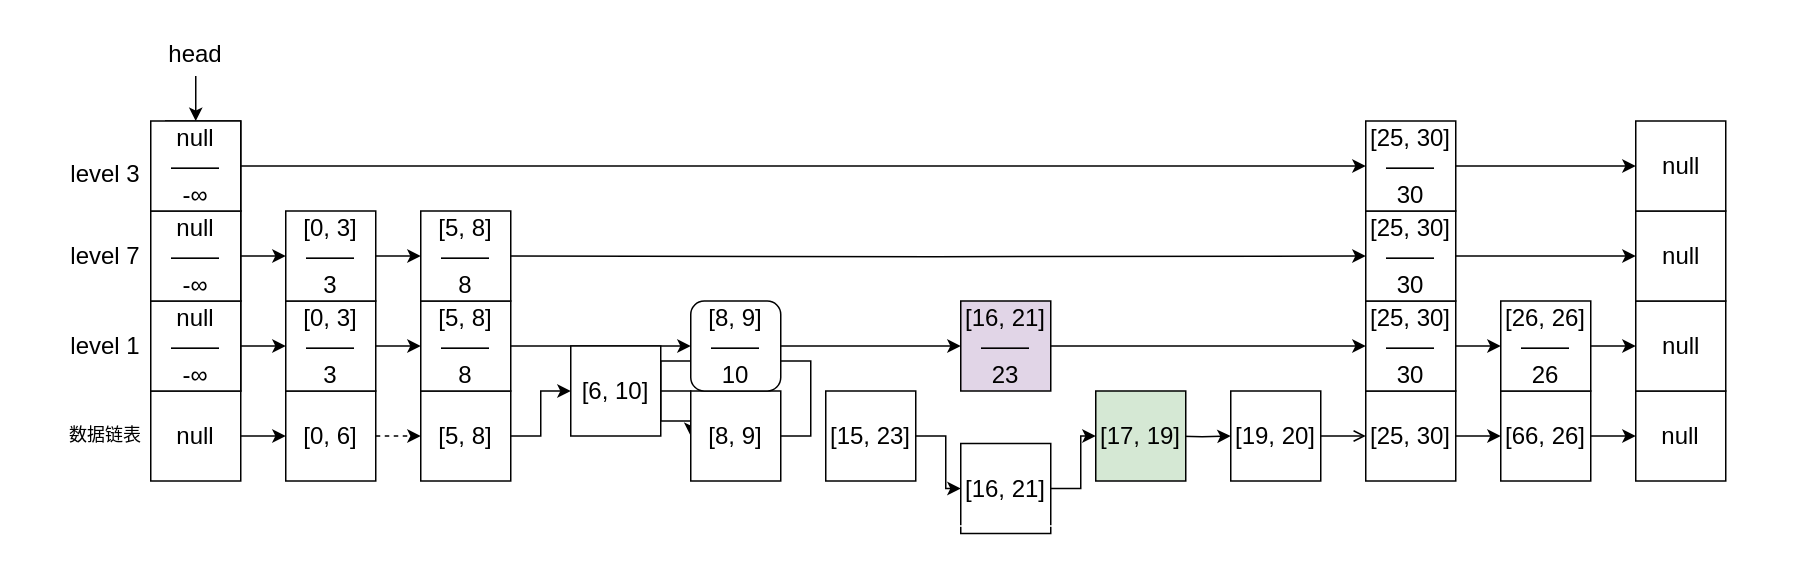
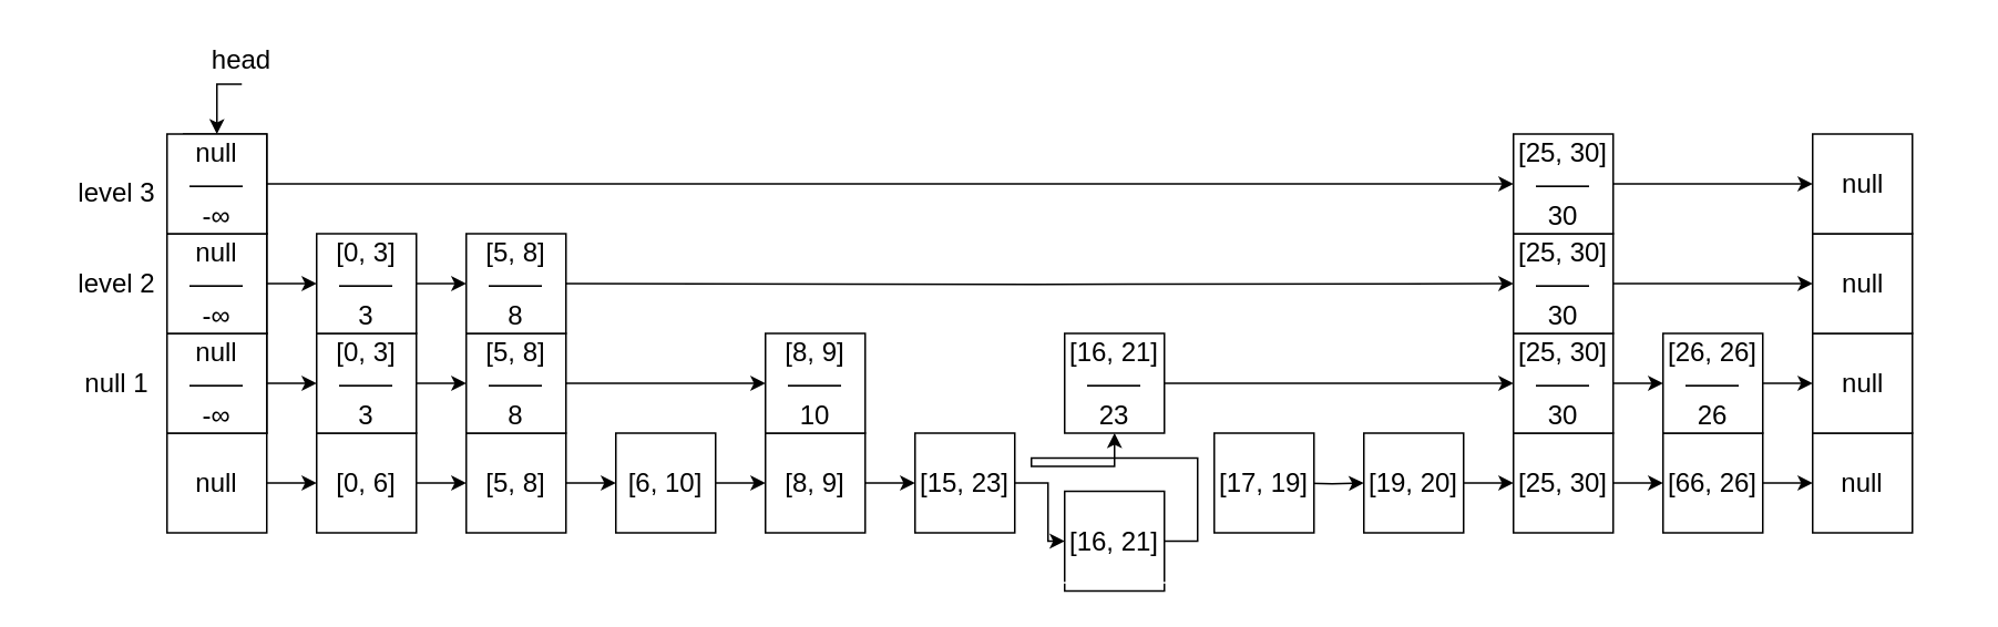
- <mxCell id="33" value="&lt;font style=&quot;font-size: 16px;&quot;&gt;head&lt;/font&gt;" style="text;html=1;strokeColor=none;fillColor=none;align=center;verticalAlign=middle;whiteSpace=wrap;rounded=0;" parent="1" vertex="1"><mxGeometry x="100" y="20" width="60" height="30" as="geometry" /></mxCell>
+ <mxCell id="33" value="&lt;font style=&quot;font-size: 16px;&quot;&gt;head&lt;/font&gt;" style="text;html=1;strokeColor=none;fillColor=none;align=center;verticalAlign=middle;whiteSpace=wrap;rounded=0;" parent="1" vertex="1"><mxGeometry x="115" y="20" width="60" height="30" as="geometry" /></mxCell>
- <mxCell id="29" value="level 7" style="text;html=1;strokeColor=none;fillColor=none;align=center;verticalAlign=middle;whiteSpace=wrap;rounded=0;fontSize=16;" parent="1" vertex="1"><mxGeometry x="40" y="155" width="60" height="30" as="geometry" /></mxCell>
+ <mxCell id="29" value="level 2" style="text;html=1;strokeColor=none;fillColor=none;align=center;verticalAlign=middle;whiteSpace=wrap;rounded=0;fontSize=16;" parent="1" vertex="1"><mxGeometry x="40" y="155" width="60" height="30" as="geometry" /></mxCell>
- <mxCell id="28" value="level 1" style="text;html=1;strokeColor=none;fillColor=none;align=center;verticalAlign=middle;whiteSpace=wrap;rounded=0;fontSize=16;" parent="1" vertex="1"><mxGeometry x="40" y="215" width="60" height="30" as="geometry" /></mxCell>
+ <mxCell id="28" value="null 1" style="text;html=1;strokeColor=none;fillColor=none;align=center;verticalAlign=middle;whiteSpace=wrap;rounded=0;fontSize=16;" parent="1" vertex="1"><mxGeometry x="40" y="215" width="60" height="30" as="geometry" /></mxCell>
- <mxCell id="59" value="[8, 9]&lt;br&gt;——&lt;br&gt;10" style="whiteSpace=wrap;html=1;fontSize=16;rounded=1;" parent="1" vertex="1"><mxGeometry x="460" y="200" width="60" height="60" as="geometry" /></mxCell>
+ <mxCell id="59" value="[8, 9]&lt;br&gt;——&lt;br&gt;10" style="rounded=0;whiteSpace=wrap;html=1;fontSize=16;" parent="1" vertex="1"><mxGeometry x="460" y="200" width="60" height="60" as="geometry" /></mxCell>
- <mxCell id="2" style="edgeStyle=orthogonalEdgeStyle;rounded=0;orthogonalLoop=1;jettySize=auto;html=1;exitX=1;exitY=0.5;exitDx=0;exitDy=0;entryX=0;entryY=0.5;entryDx=0;entryDy=0;fontSize=16;" parent="1" source="59" edge="1" target="61"><mxGeometry relative="1" as="geometry"><mxPoint x="550" y="230" as="targetPoint" /></mxGeometry></mxCell>
- <mxCell id="61" value="[16, 21]&lt;br&gt;——&lt;br&gt;23" style="rounded=0;whiteSpace=wrap;html=1;fontSize=16;fillColor=#e1d5e7;" vertex="1" parent="1"><mxGeometry x="640" y="200" width="60" height="60" as="geometry" /></mxCell>
+ <mxCell id="61" value="[16, 21]&lt;br&gt;——&lt;br&gt;23" style="rounded=0;whiteSpace=wrap;html=1;fontSize=16;" vertex="1" parent="1"><mxGeometry x="640" y="200" width="60" height="60" as="geometry" /></mxCell>
- <mxCell id="22" style="edgeStyle=orthogonalEdgeStyle;rounded=0;orthogonalLoop=1;jettySize=auto;html=1;exitX=1;exitY=0.5;exitDx=0;exitDy=0;fontSize=16;" parent="1" source="23" target="59" edge="1"><mxGeometry relative="1" as="geometry" /></mxCell>
+ <mxCell id="22" style="edgeStyle=orthogonalEdgeStyle;rounded=0;orthogonalLoop=1;jettySize=auto;html=1;exitX=1;exitY=0.5;exitDx=0;exitDy=0;entryX=0;entryY=0.5;entryDx=0;entryDy=0;fontSize=16;" parent="1" source="23" target="14" edge="1"><mxGeometry relative="1" as="geometry" /></mxCell>
- <mxCell id="60" value="[6, 10]" style="rounded=0;whiteSpace=wrap;html=1;fontSize=16;" parent="1" vertex="1"><mxGeometry x="380" y="230" width="60" height="60" as="geometry" /></mxCell>
+ <mxCell id="60" value="[6, 10]" style="rounded=0;whiteSpace=wrap;html=1;fontSize=16;" parent="1" vertex="1"><mxGeometry x="370" y="260" width="60" height="60" as="geometry" /></mxCell>
- <mxCell id="35" value="数据链表" style="text;html=1;strokeColor=none;fillColor=none;align=center;verticalAlign=middle;whiteSpace=wrap;rounded=0;" parent="1" vertex="1"><mxGeometry x="40" y="275" width="60" height="30" as="geometry" /></mxCell>
- <mxCell id="10" style="edgeStyle=orthogonalEdgeStyle;rounded=0;orthogonalLoop=1;jettySize=auto;html=1;exitX=1;exitY=0.5;exitDx=0;exitDy=0;entryX=0;entryY=0.5;entryDx=0;entryDy=0;fontSize=16;dashed=1;" parent="1" source="11" target="52" edge="1"><mxGeometry relative="1" as="geometry" /></mxCell>
+ <mxCell id="10" style="edgeStyle=orthogonalEdgeStyle;rounded=0;orthogonalLoop=1;jettySize=auto;html=1;exitX=1;exitY=0.5;exitDx=0;exitDy=0;entryX=0;entryY=0.5;entryDx=0;entryDy=0;fontSize=16;" parent="1" source="11" target="52" edge="1"><mxGeometry relative="1" as="geometry" /></mxCell>
- <mxCell id="16" value="[17, 19]" style="rounded=0;whiteSpace=wrap;html=1;fontSize=16;fillColor=#d5e8d4;" parent="1" vertex="1"><mxGeometry x="730" y="260" width="60" height="60" as="geometry" /></mxCell>
+ <mxCell id="16" value="[17, 19]" style="rounded=0;whiteSpace=wrap;html=1;fontSize=16;" parent="1" vertex="1"><mxGeometry x="730" y="260" width="60" height="60" as="geometry" /></mxCell>
- <mxCell id="17" style="edgeStyle=orthogonalEdgeStyle;rounded=0;orthogonalLoop=1;jettySize=auto;html=1;exitX=1;exitY=0.5;exitDx=0;exitDy=0;entryX=0;entryY=0.5;entryDx=0;entryDy=0;fontSize=16;endArrow=open;" parent="1" source="18" target="20" edge="1"><mxGeometry relative="1" as="geometry" /></mxCell>
+ <mxCell id="17" style="edgeStyle=orthogonalEdgeStyle;rounded=0;orthogonalLoop=1;jettySize=auto;html=1;exitX=1;exitY=0.5;exitDx=0;exitDy=0;entryX=0;entryY=0.5;entryDx=0;entryDy=0;fontSize=16;" parent="1" source="18" target="20" edge="1"><mxGeometry relative="1" as="geometry" /></mxCell>
- <mxCell id="24" style="edgeStyle=orthogonalEdgeStyle;rounded=0;orthogonalLoop=1;jettySize=auto;html=1;exitX=1;exitY=0.5;exitDx=0;exitDy=0;entryX=0;entryY=0.5;entryDx=0;entryDy=0;fontSize=16;" parent="1" source="25" target="16" edge="1"><mxGeometry relative="1" as="geometry" /></mxCell>
+ <mxCell id="24" style="edgeStyle=orthogonalEdgeStyle;rounded=0;orthogonalLoop=1;jettySize=auto;html=1;exitX=1;exitY=0.5;exitDx=0;exitDy=0;fontSize=16;" parent="1" source="25" target="61" edge="1"><mxGeometry relative="1" as="geometry" /></mxCell>
